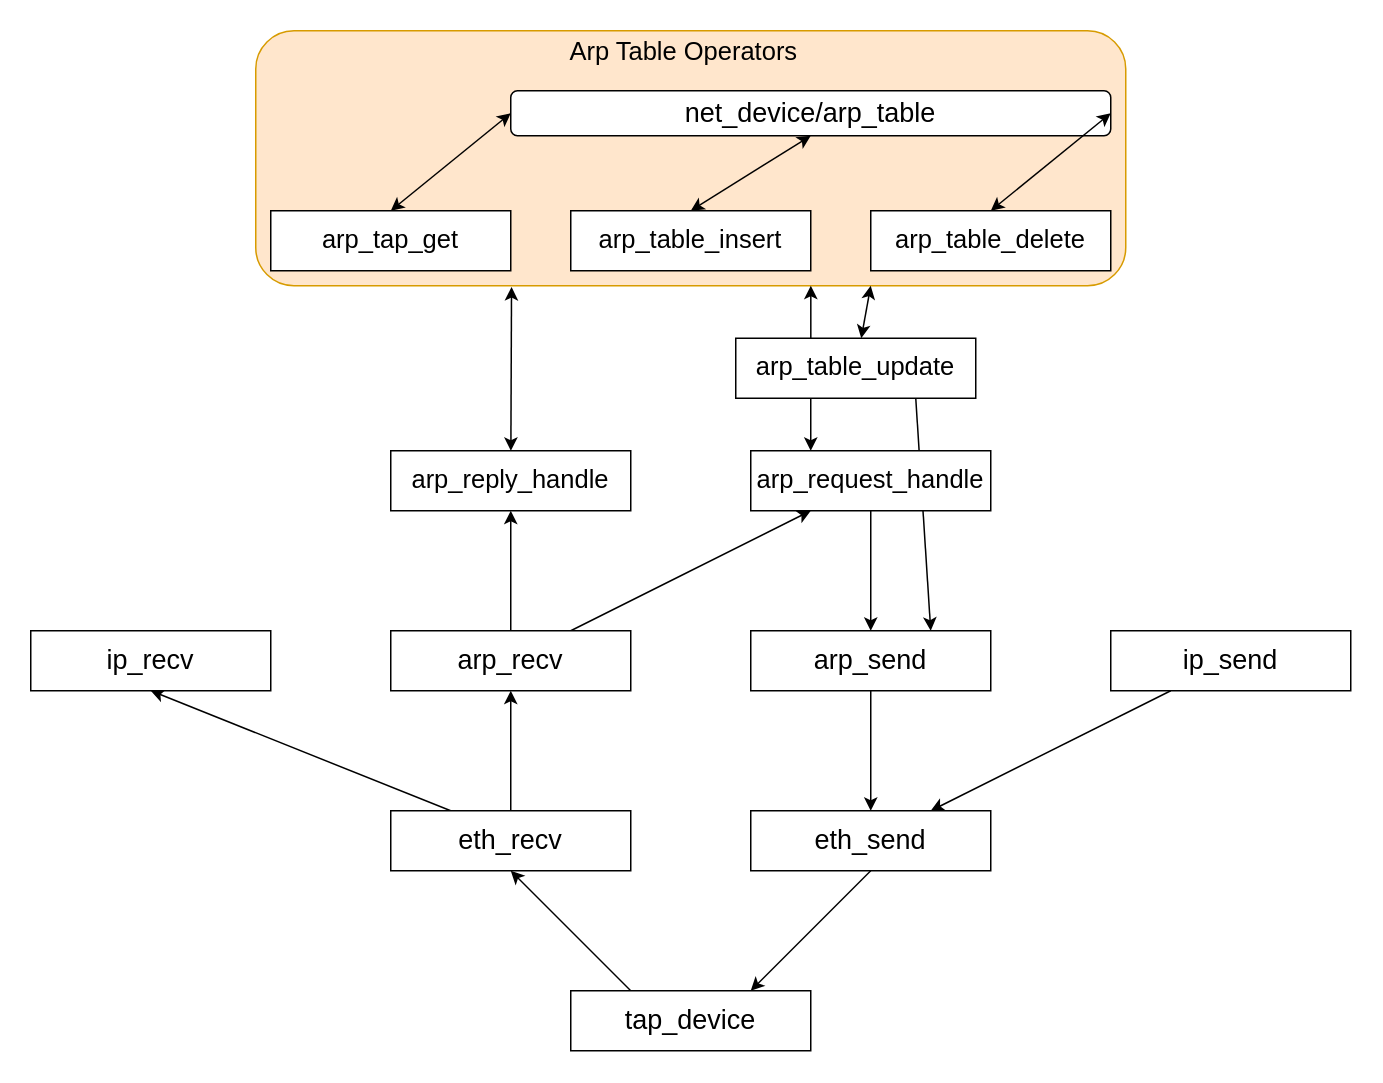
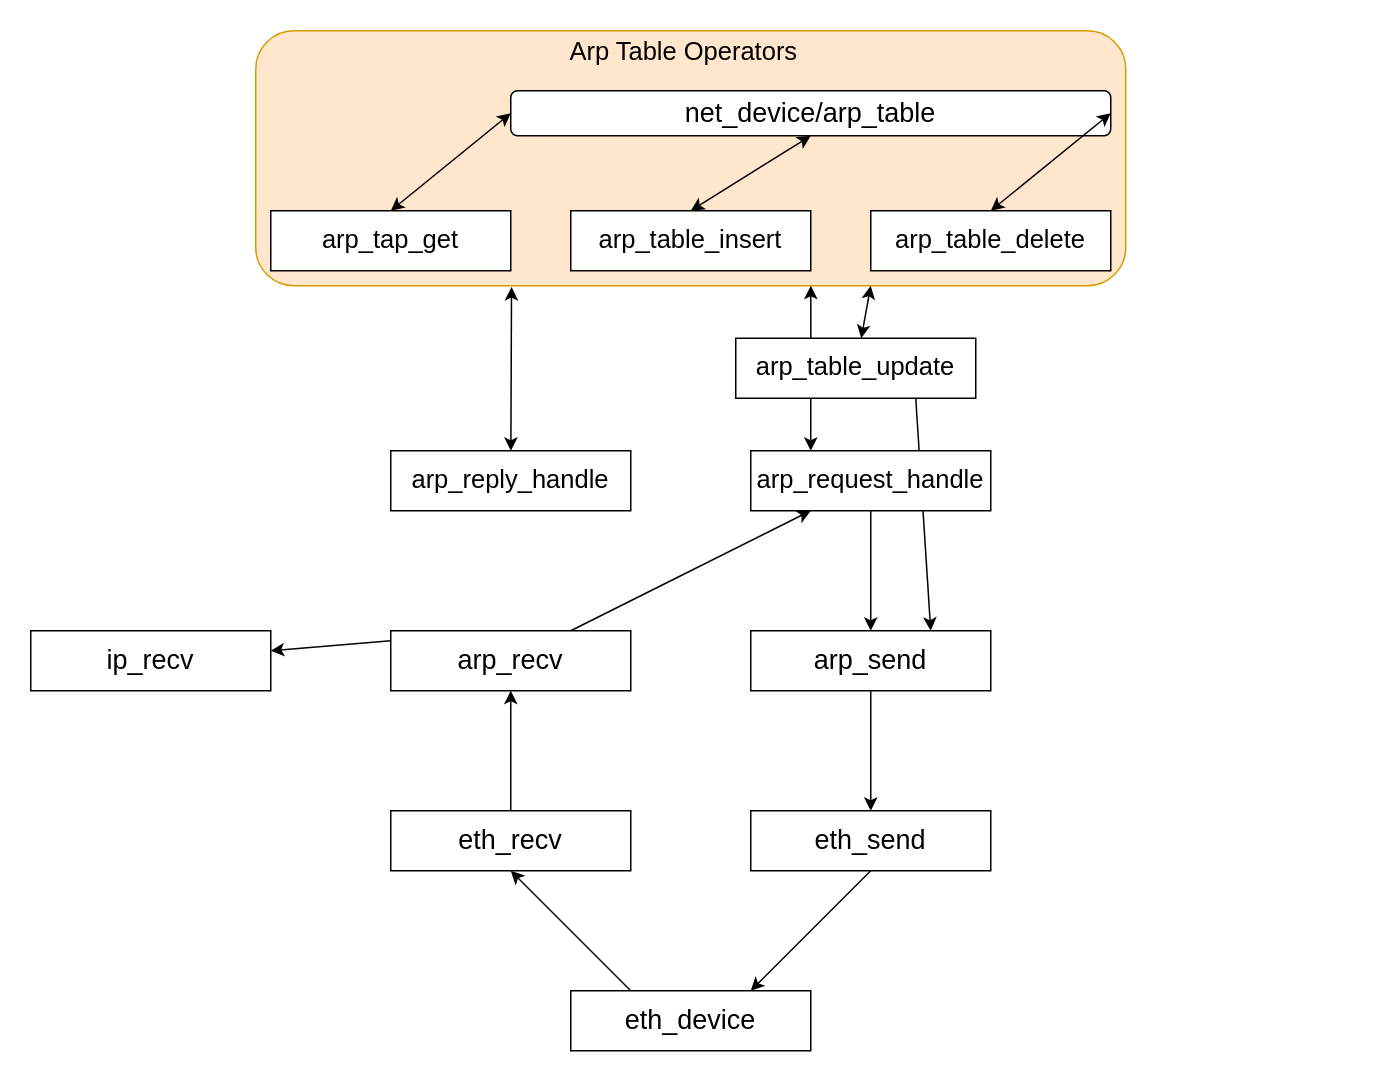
- <mxCell id="11" style="edgeStyle=none;rounded=0;orthogonalLoop=1;jettySize=auto;html=1;exitX=0.5;exitY=0;exitDx=0;exitDy=0;fontSize=17;" edge="1" parent="1" source="13" target="20"><mxGeometry relative="1" as="geometry" /></mxCell>
+ <mxCell id="11" style="edgeStyle=none;rounded=0;orthogonalLoop=1;jettySize=auto;html=1;exitX=0.5;exitY=0;exitDx=0;exitDy=0;fontSize=17;" edge="1" parent="1" source="13" target="10"><mxGeometry relative="1" as="geometry" /></mxCell>
- <mxCell id="15" value="ip_send" style="rounded=0;whiteSpace=wrap;html=1;fontSize=18;" vertex="1" parent="1"><mxGeometry x="740" y="420" width="160" height="40" as="geometry" /></mxCell>
- <mxCell id="14" style="edgeStyle=none;rounded=0;orthogonalLoop=1;jettySize=auto;html=1;entryX=0.75;entryY=0;entryDx=0;entryDy=0;fontSize=18;" edge="1" parent="1" source="15" target="9"><mxGeometry relative="1" as="geometry" /></mxCell>
- <mxCell id="6" style="edgeStyle=none;rounded=0;orthogonalLoop=1;jettySize=auto;html=1;exitX=0.25;exitY=0;exitDx=0;exitDy=0;entryX=0.5;entryY=1;entryDx=0;entryDy=0;fontSize=18;" edge="1" parent="1" source="7" target="10"><mxGeometry relative="1" as="geometry" /></mxCell>
- <mxCell id="4" value="tap_device" style="rounded=0;whiteSpace=wrap;html=1;fontSize=18;" vertex="1" parent="1"><mxGeometry x="380" y="660" width="160" height="40" as="geometry" /></mxCell>
+ <mxCell id="4" value="eth_device" style="rounded=0;whiteSpace=wrap;html=1;fontSize=18;" vertex="1" parent="1"><mxGeometry x="380" y="660" width="160" height="40" as="geometry" /></mxCell>
